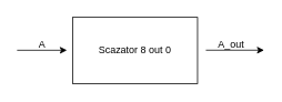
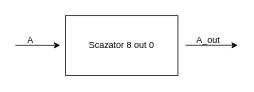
- <mxCell id="4" value="A" style="text;html=1;align=center;verticalAlign=middle;resizable=0;points=[];autosize=1;strokeColor=none;fillColor=none;" vertex="1" parent="1"><mxGeometry x="35" y="38" width="30" height="30" as="geometry" /></mxCell>
+ <mxCell id="4" value="A" style="text;html=1;align=center;verticalAlign=middle;resizable=0;points=[];autosize=1;strokeColor=none;fillColor=none;" vertex="1" parent="1"><mxGeometry x="25" y="38" width="30" height="30" as="geometry" /></mxCell>
